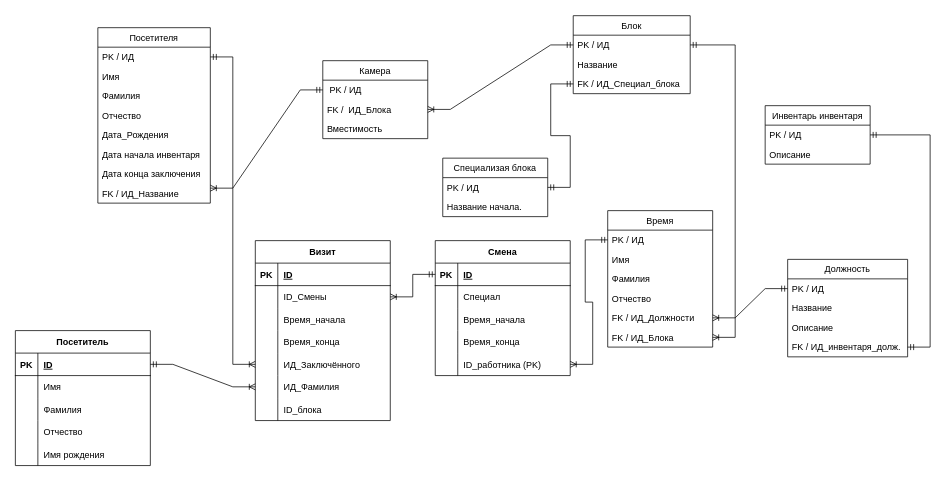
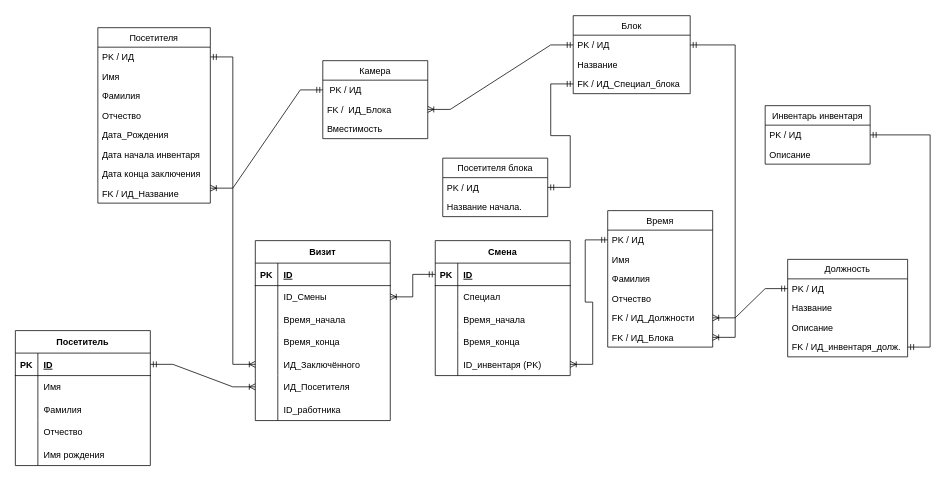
- <mxCell id="22" value="Специализая блока" style="swimlane;fontStyle=0;childLayout=stackLayout;horizontal=1;startSize=26;fillColor=none;horizontalStack=0;resizeParent=1;resizeParentMax=0;resizeLast=0;collapsible=1;marginBottom=0;" vertex="1" parent="1"><mxGeometry x="590" y="210" width="140" height="78" as="geometry" /></mxCell>
+ <mxCell id="22" value="Посетителя блока" style="swimlane;fontStyle=0;childLayout=stackLayout;horizontal=1;startSize=26;fillColor=none;horizontalStack=0;resizeParent=1;resizeParentMax=0;resizeLast=0;collapsible=1;marginBottom=0;" vertex="1" parent="1"><mxGeometry x="590" y="210" width="140" height="78" as="geometry" /></mxCell>
- <mxCell id="58" value="ID_работника (PK)" style="shape=partialRectangle;connectable=0;fillColor=none;top=0;left=0;bottom=0;right=0;align=left;spacingLeft=6;overflow=hidden;" vertex="1" parent="56"><mxGeometry x="30" width="150" height="30" as="geometry"><mxRectangle width="150" height="30" as="alternateBounds" /></mxGeometry></mxCell>
+ <mxCell id="58" value="ID_инвентаря (PK)" style="shape=partialRectangle;connectable=0;fillColor=none;top=0;left=0;bottom=0;right=0;align=left;spacingLeft=6;overflow=hidden;" vertex="1" parent="56"><mxGeometry x="30" width="150" height="30" as="geometry"><mxRectangle width="150" height="30" as="alternateBounds" /></mxGeometry></mxCell>
- <mxCell id="77" value="ИД_Фамилия" style="shape=partialRectangle;connectable=0;fillColor=none;top=0;left=0;bottom=0;right=0;align=left;spacingLeft=6;overflow=hidden;" vertex="1" parent="75"><mxGeometry x="30" width="150" height="30" as="geometry"><mxRectangle width="150" height="30" as="alternateBounds" /></mxGeometry></mxCell>
+ <mxCell id="77" value="ИД_Посетителя" style="shape=partialRectangle;connectable=0;fillColor=none;top=0;left=0;bottom=0;right=0;align=left;spacingLeft=6;overflow=hidden;" vertex="1" parent="75"><mxGeometry x="30" width="150" height="30" as="geometry"><mxRectangle width="150" height="30" as="alternateBounds" /></mxGeometry></mxCell>
- <mxCell id="80" value="ID_блока " style="shape=partialRectangle;connectable=0;fillColor=none;top=0;left=0;bottom=0;right=0;align=left;spacingLeft=6;overflow=hidden;" vertex="1" parent="78"><mxGeometry x="30" width="150" height="30" as="geometry"><mxRectangle width="150" height="30" as="alternateBounds" /></mxGeometry></mxCell>
+ <mxCell id="80" value="ID_работника " style="shape=partialRectangle;connectable=0;fillColor=none;top=0;left=0;bottom=0;right=0;align=left;spacingLeft=6;overflow=hidden;" vertex="1" parent="78"><mxGeometry x="30" width="150" height="30" as="geometry"><mxRectangle width="150" height="30" as="alternateBounds" /></mxGeometry></mxCell>
